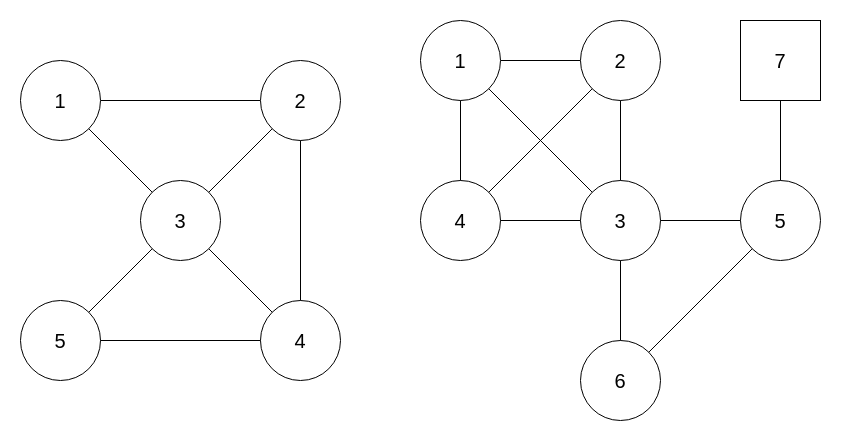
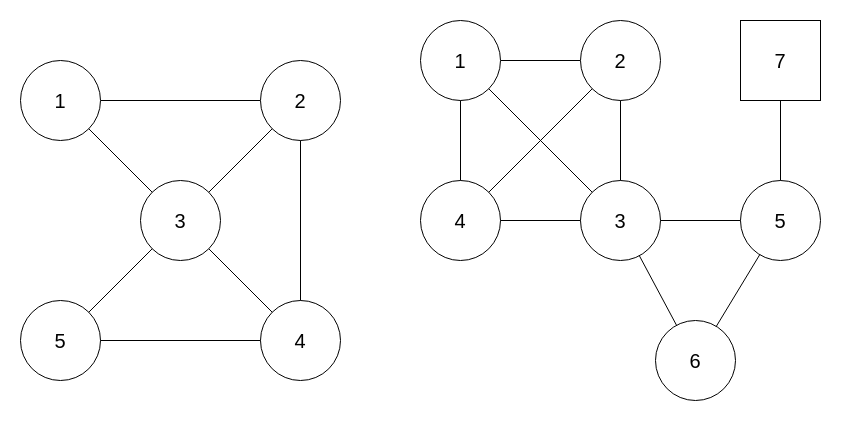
- <mxCell id="11" value="6" style="ellipse;whiteSpace=wrap;html=1;aspect=fixed;fontSize=20;" parent="1" vertex="1"><mxGeometry x="580" y="340" width="80" height="80" as="geometry" /></mxCell>
+ <mxCell id="11" value="6" style="ellipse;whiteSpace=wrap;html=1;aspect=fixed;fontSize=20;" parent="1" vertex="1"><mxGeometry x="655" y="320" width="80" height="80" as="geometry" /></mxCell>
